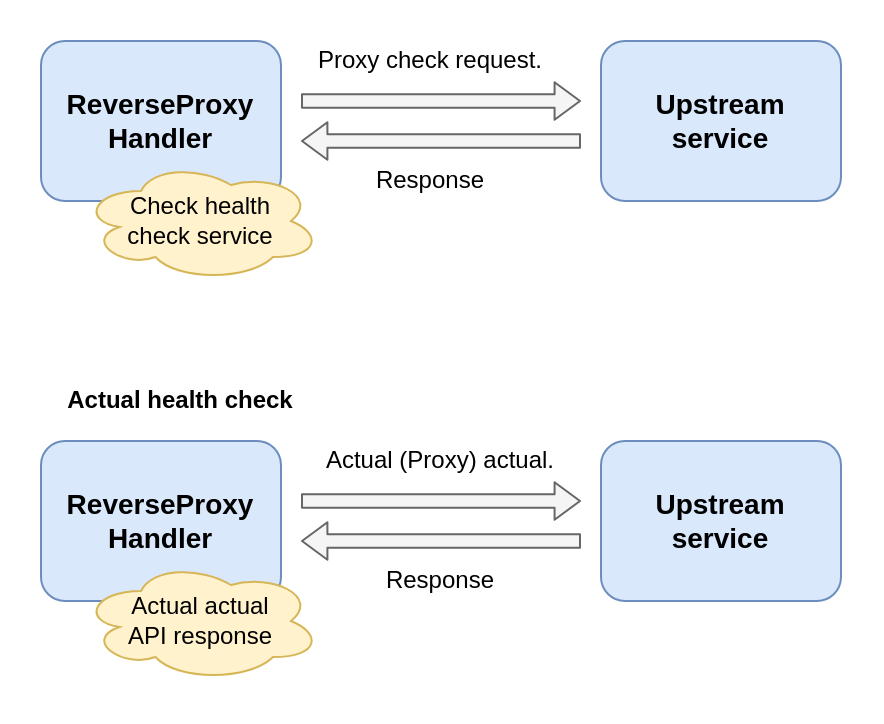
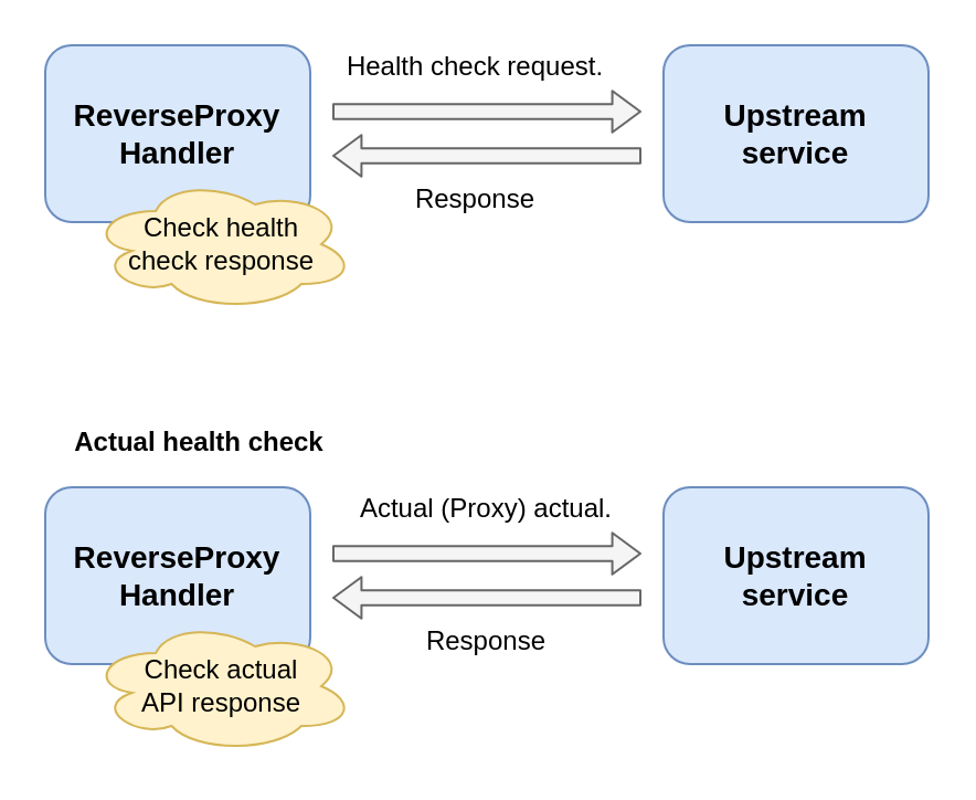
- <mxCell id="11" value="Proxy check request." style="text;html=1;strokeColor=none;fillColor=none;align=center;verticalAlign=middle;whiteSpace=wrap;rounded=0;" vertex="1" parent="1"><mxGeometry x="150" y="20" width="130" height="20" as="geometry" /></mxCell>
+ <mxCell id="11" value="Health check request." style="text;html=1;strokeColor=none;fillColor=none;align=center;verticalAlign=middle;whiteSpace=wrap;rounded=0;" vertex="1" parent="1"><mxGeometry x="150" y="20" width="130" height="20" as="geometry" /></mxCell>
- <mxCell id="15" value="Check health&lt;br&gt;check service" style="ellipse;shape=cloud;whiteSpace=wrap;html=1;fillColor=#fff2cc;strokeColor=#d6b656;" vertex="1" parent="1"><mxGeometry x="40" y="80" width="120" height="60" as="geometry" /></mxCell>
+ <mxCell id="15" value="Check health&lt;br&gt;check response" style="ellipse;shape=cloud;whiteSpace=wrap;html=1;fillColor=#fff2cc;strokeColor=#d6b656;" vertex="1" parent="1"><mxGeometry x="40" y="80" width="120" height="60" as="geometry" /></mxCell>
- <mxCell id="16" value="Actual actual&lt;br&gt;API response" style="ellipse;shape=cloud;whiteSpace=wrap;html=1;fillColor=#fff2cc;strokeColor=#d6b656;" vertex="1" parent="1"><mxGeometry x="40" y="280" width="120" height="60" as="geometry" /></mxCell>
+ <mxCell id="16" value="Check actual&lt;br&gt;API response" style="ellipse;shape=cloud;whiteSpace=wrap;html=1;fillColor=#fff2cc;strokeColor=#d6b656;" vertex="1" parent="1"><mxGeometry x="40" y="280" width="120" height="60" as="geometry" /></mxCell>
